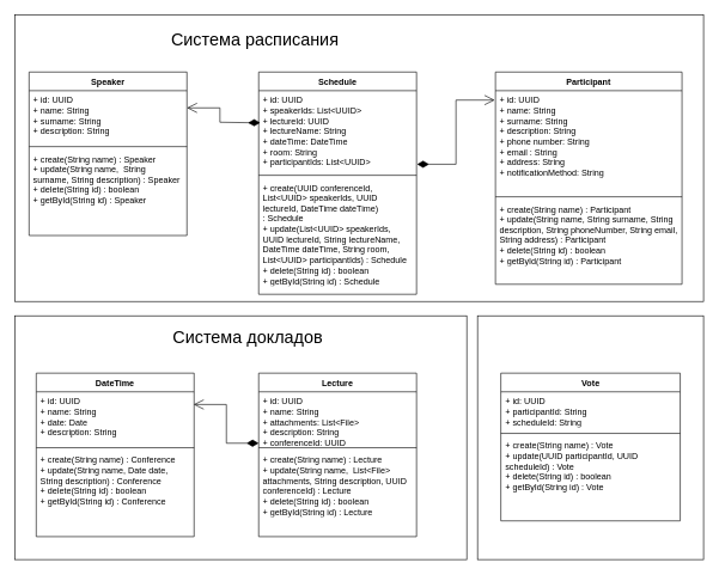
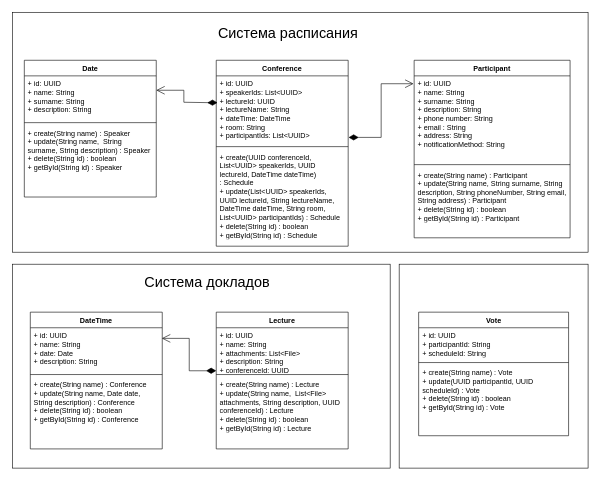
- <mxCell id="26" value="&lt;span style=&quot;font-size: 24px;&quot;&gt;Система расписания&lt;/span&gt;" style="text;html=1;align=center;verticalAlign=middle;whiteSpace=wrap;rounded=0;" vertex="1" parent="1"><mxGeometry x="205" y="40" width="300" height="30" as="geometry" /></mxCell>
+ <mxCell id="26" value="&lt;span style=&quot;font-size: 24px;&quot;&gt;Система расписания&lt;/span&gt;" style="text;html=1;align=center;verticalAlign=middle;whiteSpace=wrap;rounded=0;" vertex="1" parent="1"><mxGeometry x="330" y="40" width="300" height="30" as="geometry" /></mxCell>
- <mxCell id="13" value="Speaker" style="swimlane;fontStyle=1;align=center;verticalAlign=top;childLayout=stackLayout;horizontal=1;startSize=26;horizontalStack=0;resizeParent=1;resizeParentMax=0;resizeLast=0;collapsible=1;marginBottom=0;whiteSpace=wrap;html=1;" vertex="1" parent="1"><mxGeometry x="40" y="100" width="220" height="228" as="geometry" /></mxCell>
+ <mxCell id="13" value="Date" style="swimlane;fontStyle=1;align=center;verticalAlign=top;childLayout=stackLayout;horizontal=1;startSize=26;horizontalStack=0;resizeParent=1;resizeParentMax=0;resizeLast=0;collapsible=1;marginBottom=0;whiteSpace=wrap;html=1;" vertex="1" parent="1"><mxGeometry x="40" y="100" width="220" height="228" as="geometry" /></mxCell>
- <mxCell id="17" value="Schedule" style="swimlane;fontStyle=1;align=center;verticalAlign=top;childLayout=stackLayout;horizontal=1;startSize=26;horizontalStack=0;resizeParent=1;resizeParentMax=0;resizeLast=0;collapsible=1;marginBottom=0;whiteSpace=wrap;html=1;" vertex="1" parent="1"><mxGeometry x="360" y="100" width="220" height="310" as="geometry" /></mxCell>
+ <mxCell id="17" value="Conference" style="swimlane;fontStyle=1;align=center;verticalAlign=top;childLayout=stackLayout;horizontal=1;startSize=26;horizontalStack=0;resizeParent=1;resizeParentMax=0;resizeLast=0;collapsible=1;marginBottom=0;whiteSpace=wrap;html=1;" vertex="1" parent="1"><mxGeometry x="360" y="100" width="220" height="310" as="geometry" /></mxCell>
